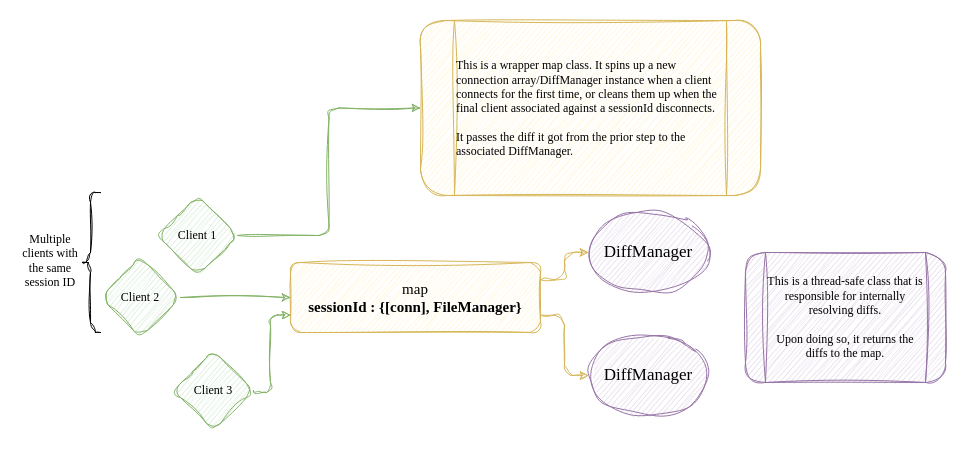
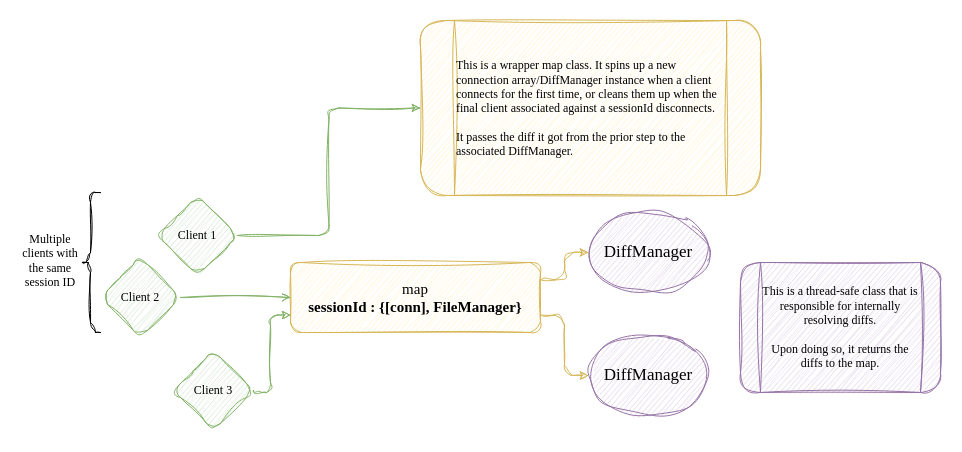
- <mxCell id="7" style="edgeStyle=orthogonalEdgeStyle;rounded=1;hachureGap=4;orthogonalLoop=1;jettySize=auto;html=1;exitX=1;exitY=0.5;exitDx=0;exitDy=0;entryX=0;entryY=0.5;entryDx=0;entryDy=0;fontFamily=Architects Daughter;fontSource=https%3A%2F%2Ffonts.googleapis.com%2Fcss%3Ffamily%3DArchitects%2BDaughter;fillColor=#d5e8d4;strokeColor=#82b366;sketch=1;curveFitting=1;jiggle=2;" edge="1" parent="1" source="8" target="4"><mxGeometry relative="1" as="geometry" /></mxCell>
+ <mxCell id="7" style="edgeStyle=orthogonalEdgeStyle;rounded=1;hachureGap=4;orthogonalLoop=1;jettySize=auto;html=1;exitX=1;exitY=0.5;exitDx=0;exitDy=0;entryX=0;entryY=0.5;entryDx=0;entryDy=0;fontFamily=Architects Daughter;fontSource=https%3A%2F%2Ffonts.googleapis.com%2Fcss%3Ffamily%3DArchitects%2BDaughter;fillColor=#d5e8d4;strokeColor=#82b366;sketch=1;curveFitting=1;jiggle=2;endArrow=open;" edge="1" parent="1" source="8" target="4"><mxGeometry relative="1" as="geometry" /></mxCell>
- <mxCell id="17" value="This is a thread-safe class that is responsible for internally resolving diffs.&lt;div&gt;&lt;br&gt;&lt;/div&gt;&lt;div&gt;Upon doing so, it returns the diffs to the map.&lt;/div&gt;" style="shape=process;whiteSpace=wrap;html=1;backgroundOutline=1;hachureGap=4;fontFamily=Architects Daughter;fontSource=https%3A%2F%2Ffonts.googleapis.com%2Fcss%3Ffamily%3DArchitects%2BDaughter;fillColor=#e1d5e7;strokeColor=#9673a6;rounded=1;sketch=1;curveFitting=1;jiggle=2;" vertex="1" parent="1"><mxGeometry x="745" y="252" width="200" height="130" as="geometry" /></mxCell>
+ <mxCell id="17" value="This is a thread-safe class that is responsible for internally resolving diffs.&lt;div&gt;&lt;br&gt;&lt;/div&gt;&lt;div&gt;Upon doing so, it returns the diffs to the map.&lt;/div&gt;" style="shape=process;whiteSpace=wrap;html=1;backgroundOutline=1;hachureGap=4;fontFamily=Architects Daughter;fontSource=https%3A%2F%2Ffonts.googleapis.com%2Fcss%3Ffamily%3DArchitects%2BDaughter;fillColor=#e1d5e7;strokeColor=#9673a6;rounded=1;sketch=1;curveFitting=1;jiggle=2;" vertex="1" parent="1"><mxGeometry x="740" y="262" width="200" height="130" as="geometry" /></mxCell>
